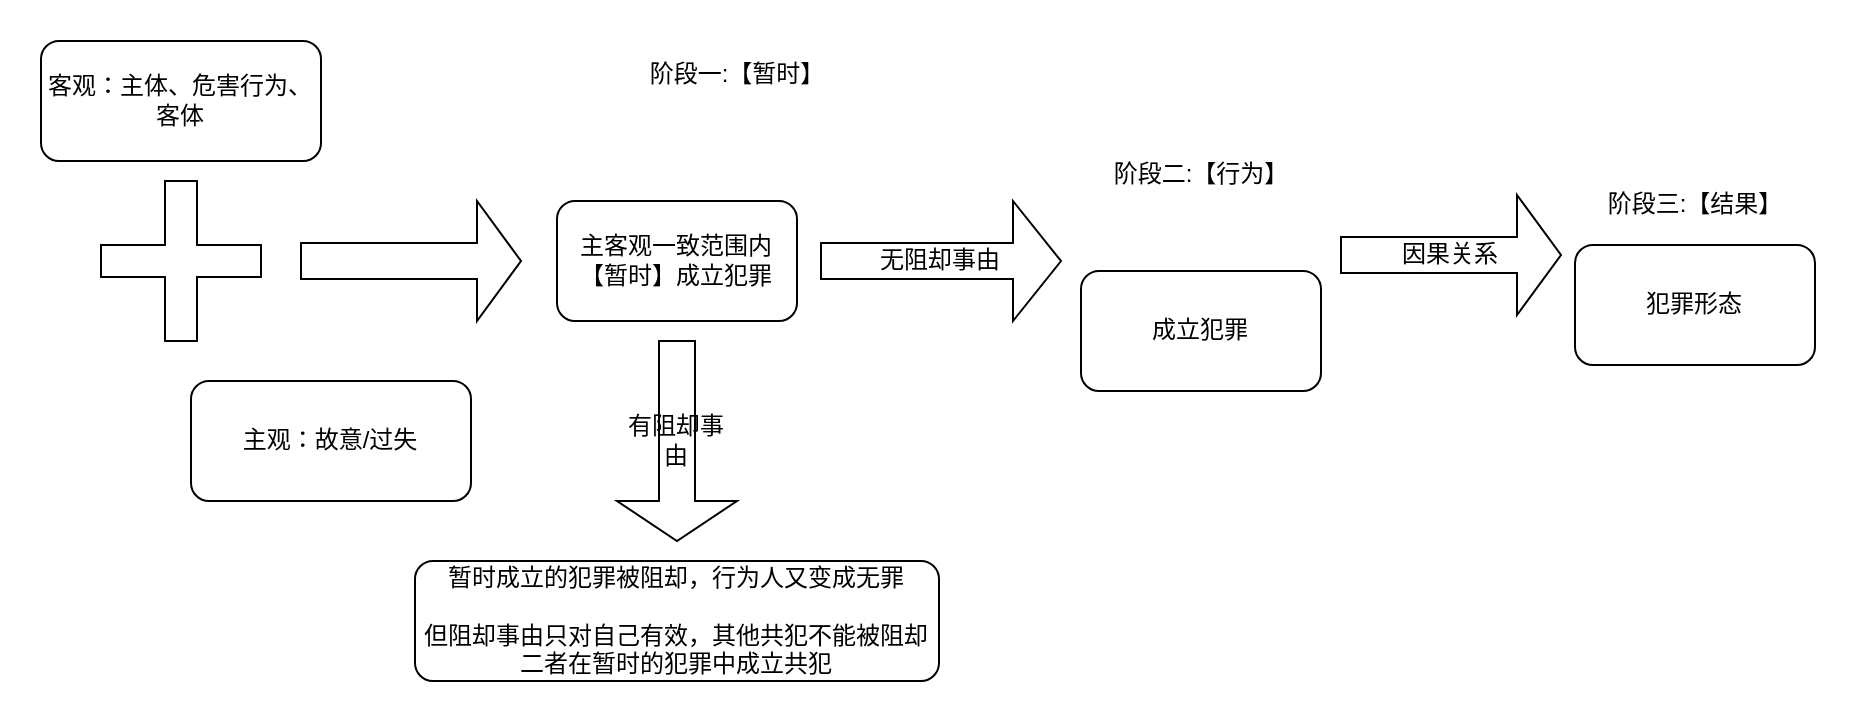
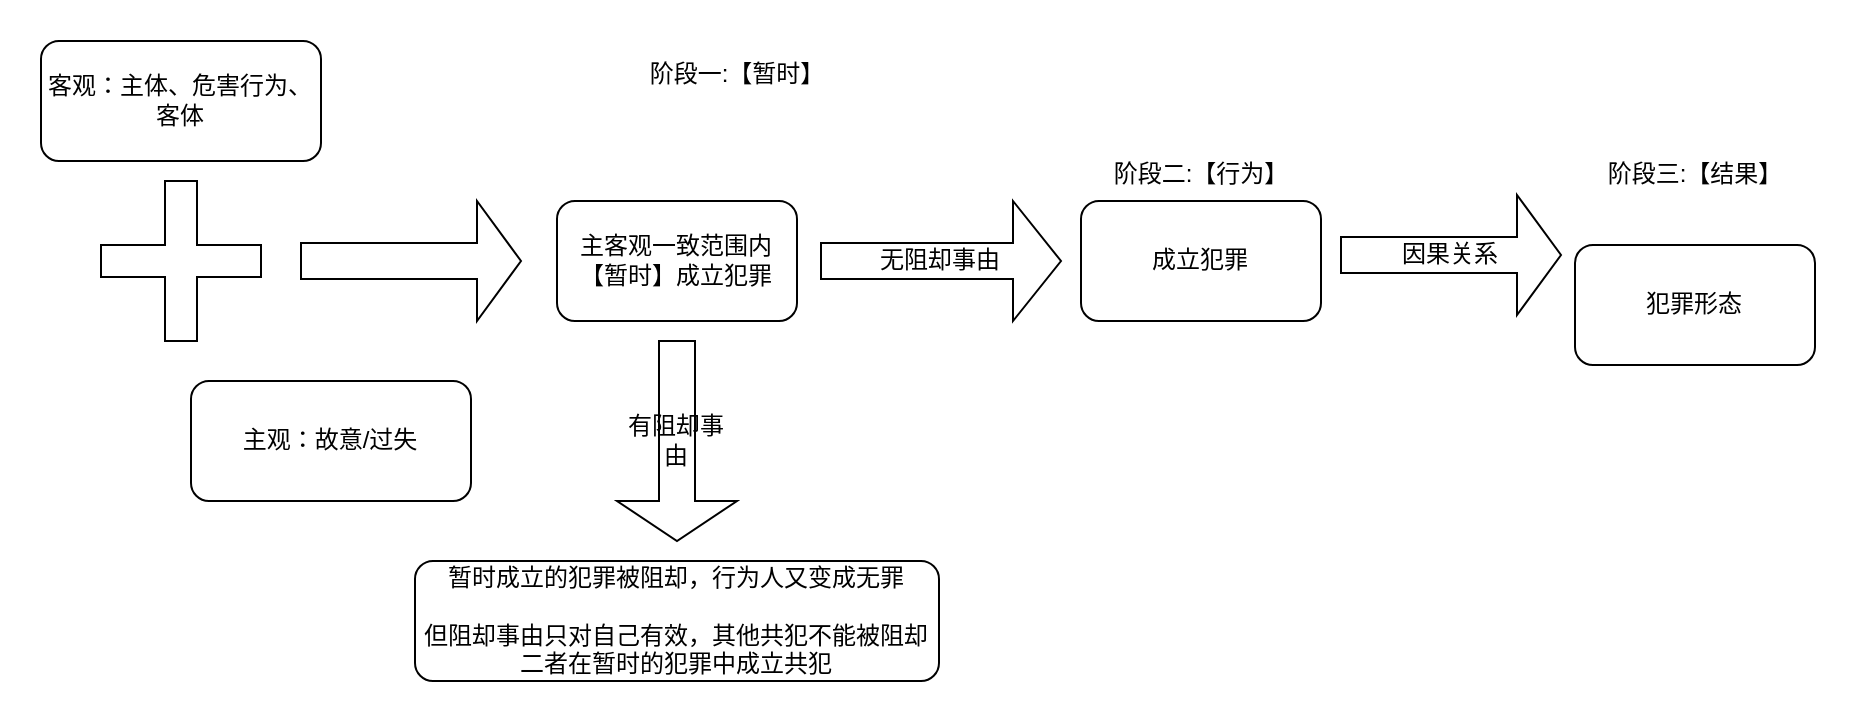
- <mxCell id="15" value="阶段三:【结果】" style="text;html=1;align=center;verticalAlign=middle;resizable=0;points=[];autosize=1;" vertex="1" parent="1"><mxGeometry x="797" y="92" width="100" height="20" as="geometry" /></mxCell>
+ <mxCell id="15" value="阶段三:【结果】" style="text;html=1;align=center;verticalAlign=middle;resizable=0;points=[];autosize=1;" vertex="1" parent="1"><mxGeometry x="797" y="77" width="100" height="20" as="geometry" /></mxCell>
- <mxCell id="11" value="成立犯罪" style="rounded=1;whiteSpace=wrap;html=1;" vertex="1" parent="1"><mxGeometry x="540" y="135" width="120" height="60" as="geometry" /></mxCell>
+ <mxCell id="11" value="成立犯罪" style="rounded=1;whiteSpace=wrap;html=1;" vertex="1" parent="1"><mxGeometry x="540" y="100" width="120" height="60" as="geometry" /></mxCell>
